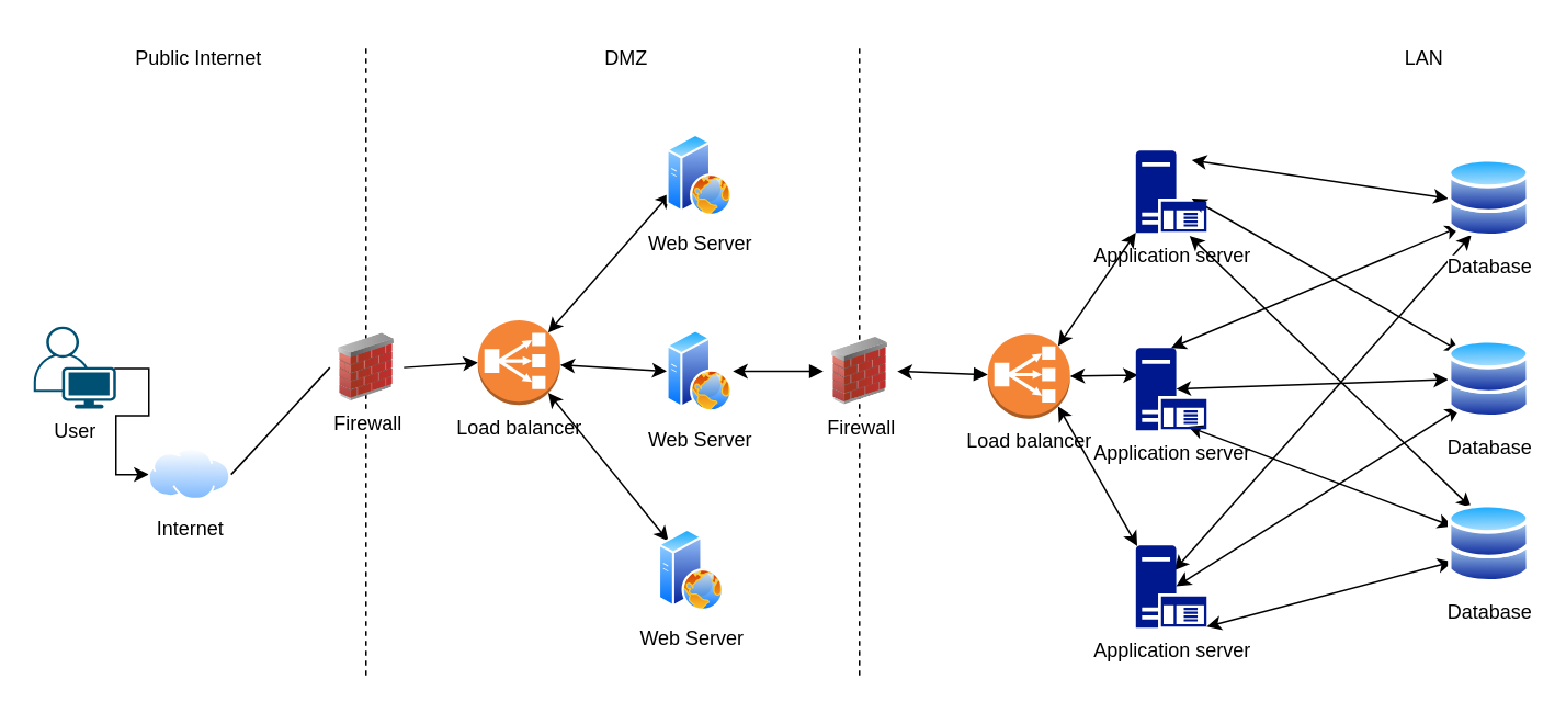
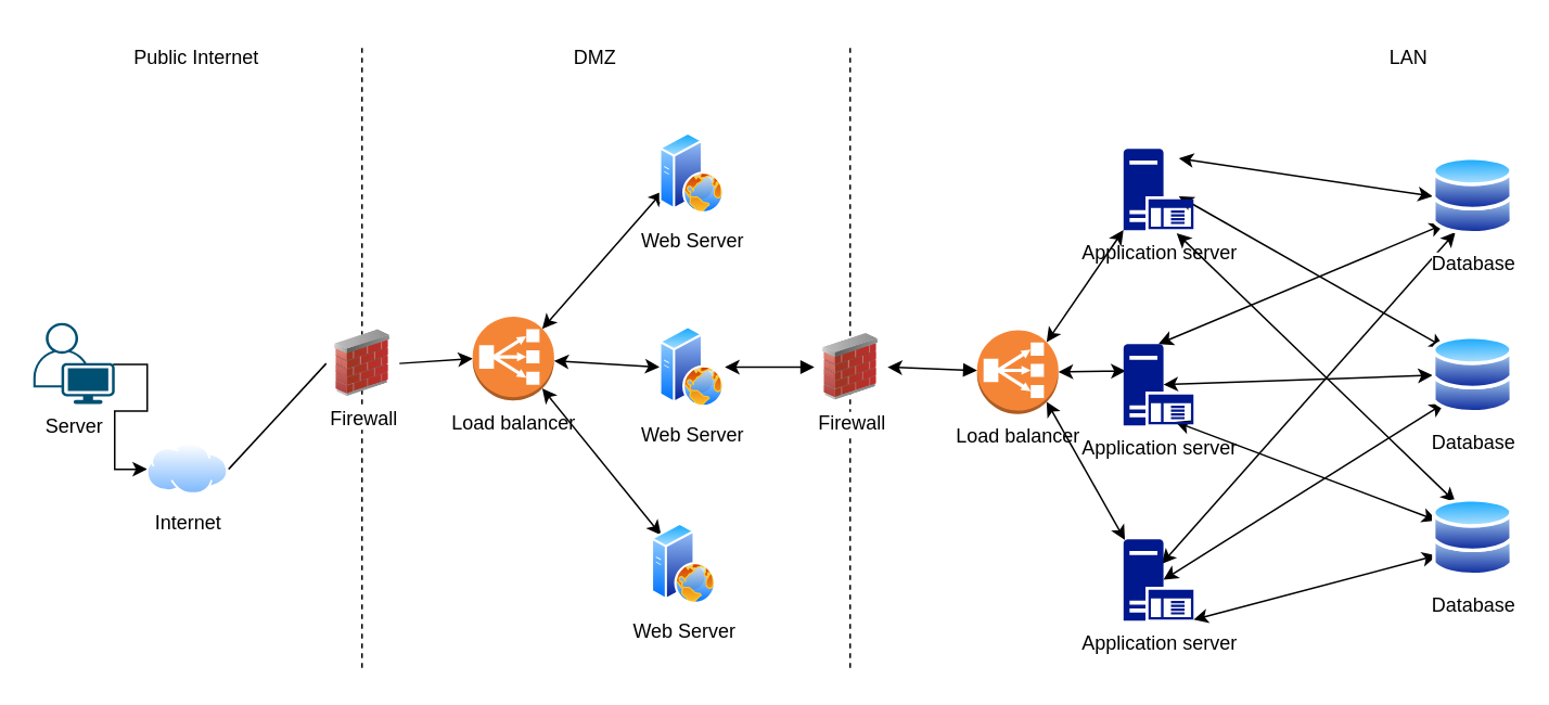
- <mxCell id="37" value="DMZ" style="text;html=1;align=center;verticalAlign=middle;resizable=0;points=[];autosize=1;strokeColor=none;fillColor=none;" parent="1" vertex="1"><mxGeometry x="355" y="20" width="50" height="30" as="geometry" /></mxCell>
+ <mxCell id="37" value="DMZ" style="text;html=1;align=center;verticalAlign=middle;resizable=0;points=[];autosize=1;strokeColor=none;fillColor=none;" parent="1" vertex="1"><mxGeometry x="340" y="20" width="50" height="30" as="geometry" /></mxCell>
- <mxCell id="31" value="User" style="points=[[0.35,0,0],[0.98,0.51,0],[1,0.71,0],[0.67,1,0],[0,0.795,0],[0,0.65,0]];verticalLabelPosition=bottom;sketch=0;html=1;verticalAlign=top;aspect=fixed;align=center;pointerEvents=1;shape=mxgraph.cisco19.user;fillColor=#005073;strokeColor=none;" parent="1" vertex="1"><mxGeometry x="20" y="197.75" width="50" height="50" as="geometry" /></mxCell>
+ <mxCell id="31" value="Server" style="points=[[0.35,0,0],[0.98,0.51,0],[1,0.71,0],[0.67,1,0],[0,0.795,0],[0,0.65,0]];verticalLabelPosition=bottom;sketch=0;html=1;verticalAlign=top;aspect=fixed;align=center;pointerEvents=1;shape=mxgraph.cisco19.user;fillColor=#005073;strokeColor=none;" parent="1" vertex="1"><mxGeometry x="20" y="197.75" width="50" height="50" as="geometry" /></mxCell>
